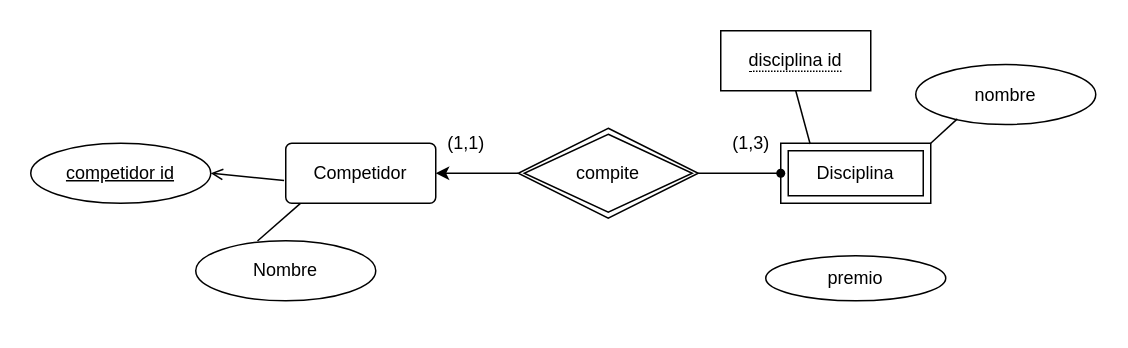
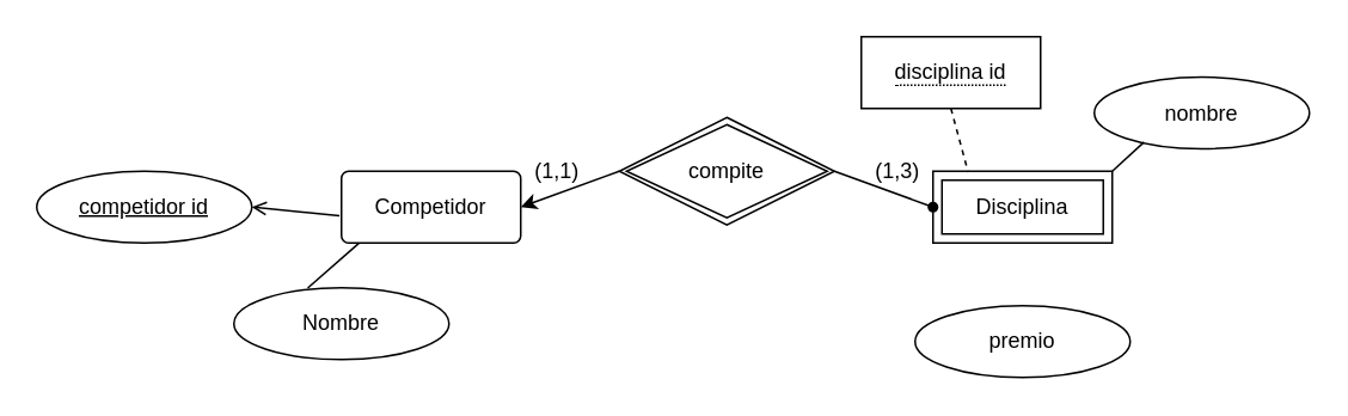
- <mxCell id="17" value="" style="endArrow=none;html=1;startArrow=none;rounded=0;exitX=0.5;exitY=1;exitDx=0;exitDy=0;entryX=0.196;entryY=0.012;entryDx=0;entryDy=0;entryPerimeter=0;" edge="1" parent="1" source="8" target="7"><mxGeometry width="50" height="50" relative="1" as="geometry"><mxPoint x="600" y="60" as="sourcePoint" /><mxPoint x="550" y="90" as="targetPoint" /></mxGeometry></mxCell>
+ <mxCell id="17" value="" style="endArrow=none;html=1;startArrow=none;rounded=0;exitX=0.5;exitY=1;exitDx=0;exitDy=0;entryX=0.196;entryY=0.012;entryDx=0;entryDy=0;entryPerimeter=0;dashed=1;" edge="1" parent="1" source="8" target="7"><mxGeometry width="50" height="50" relative="1" as="geometry"><mxPoint x="600" y="60" as="sourcePoint" /><mxPoint x="550" y="90" as="targetPoint" /></mxGeometry></mxCell>
- <mxCell id="5" value="compite" style="shape=rhombus;double=1;perimeter=rhombusPerimeter;whiteSpace=wrap;html=1;align=center;" vertex="1" parent="1"><mxGeometry x="345" y="85" width="120" height="60" as="geometry" /></mxCell>
+ <mxCell id="5" value="compite" style="shape=rhombus;double=1;perimeter=rhombusPerimeter;whiteSpace=wrap;html=1;align=center;" vertex="1" parent="1"><mxGeometry x="345" y="65" width="120" height="60" as="geometry" /></mxCell>
- <mxCell id="12" value="premio" style="ellipse;whiteSpace=wrap;html=1;" vertex="1" parent="1"><mxGeometry x="510" y="170" width="120" height="30" as="geometry" /></mxCell>
+ <mxCell id="12" value="premio" style="ellipse;whiteSpace=wrap;html=1;" vertex="1" parent="1"><mxGeometry x="510" y="170" width="120" height="40" as="geometry" /></mxCell>
